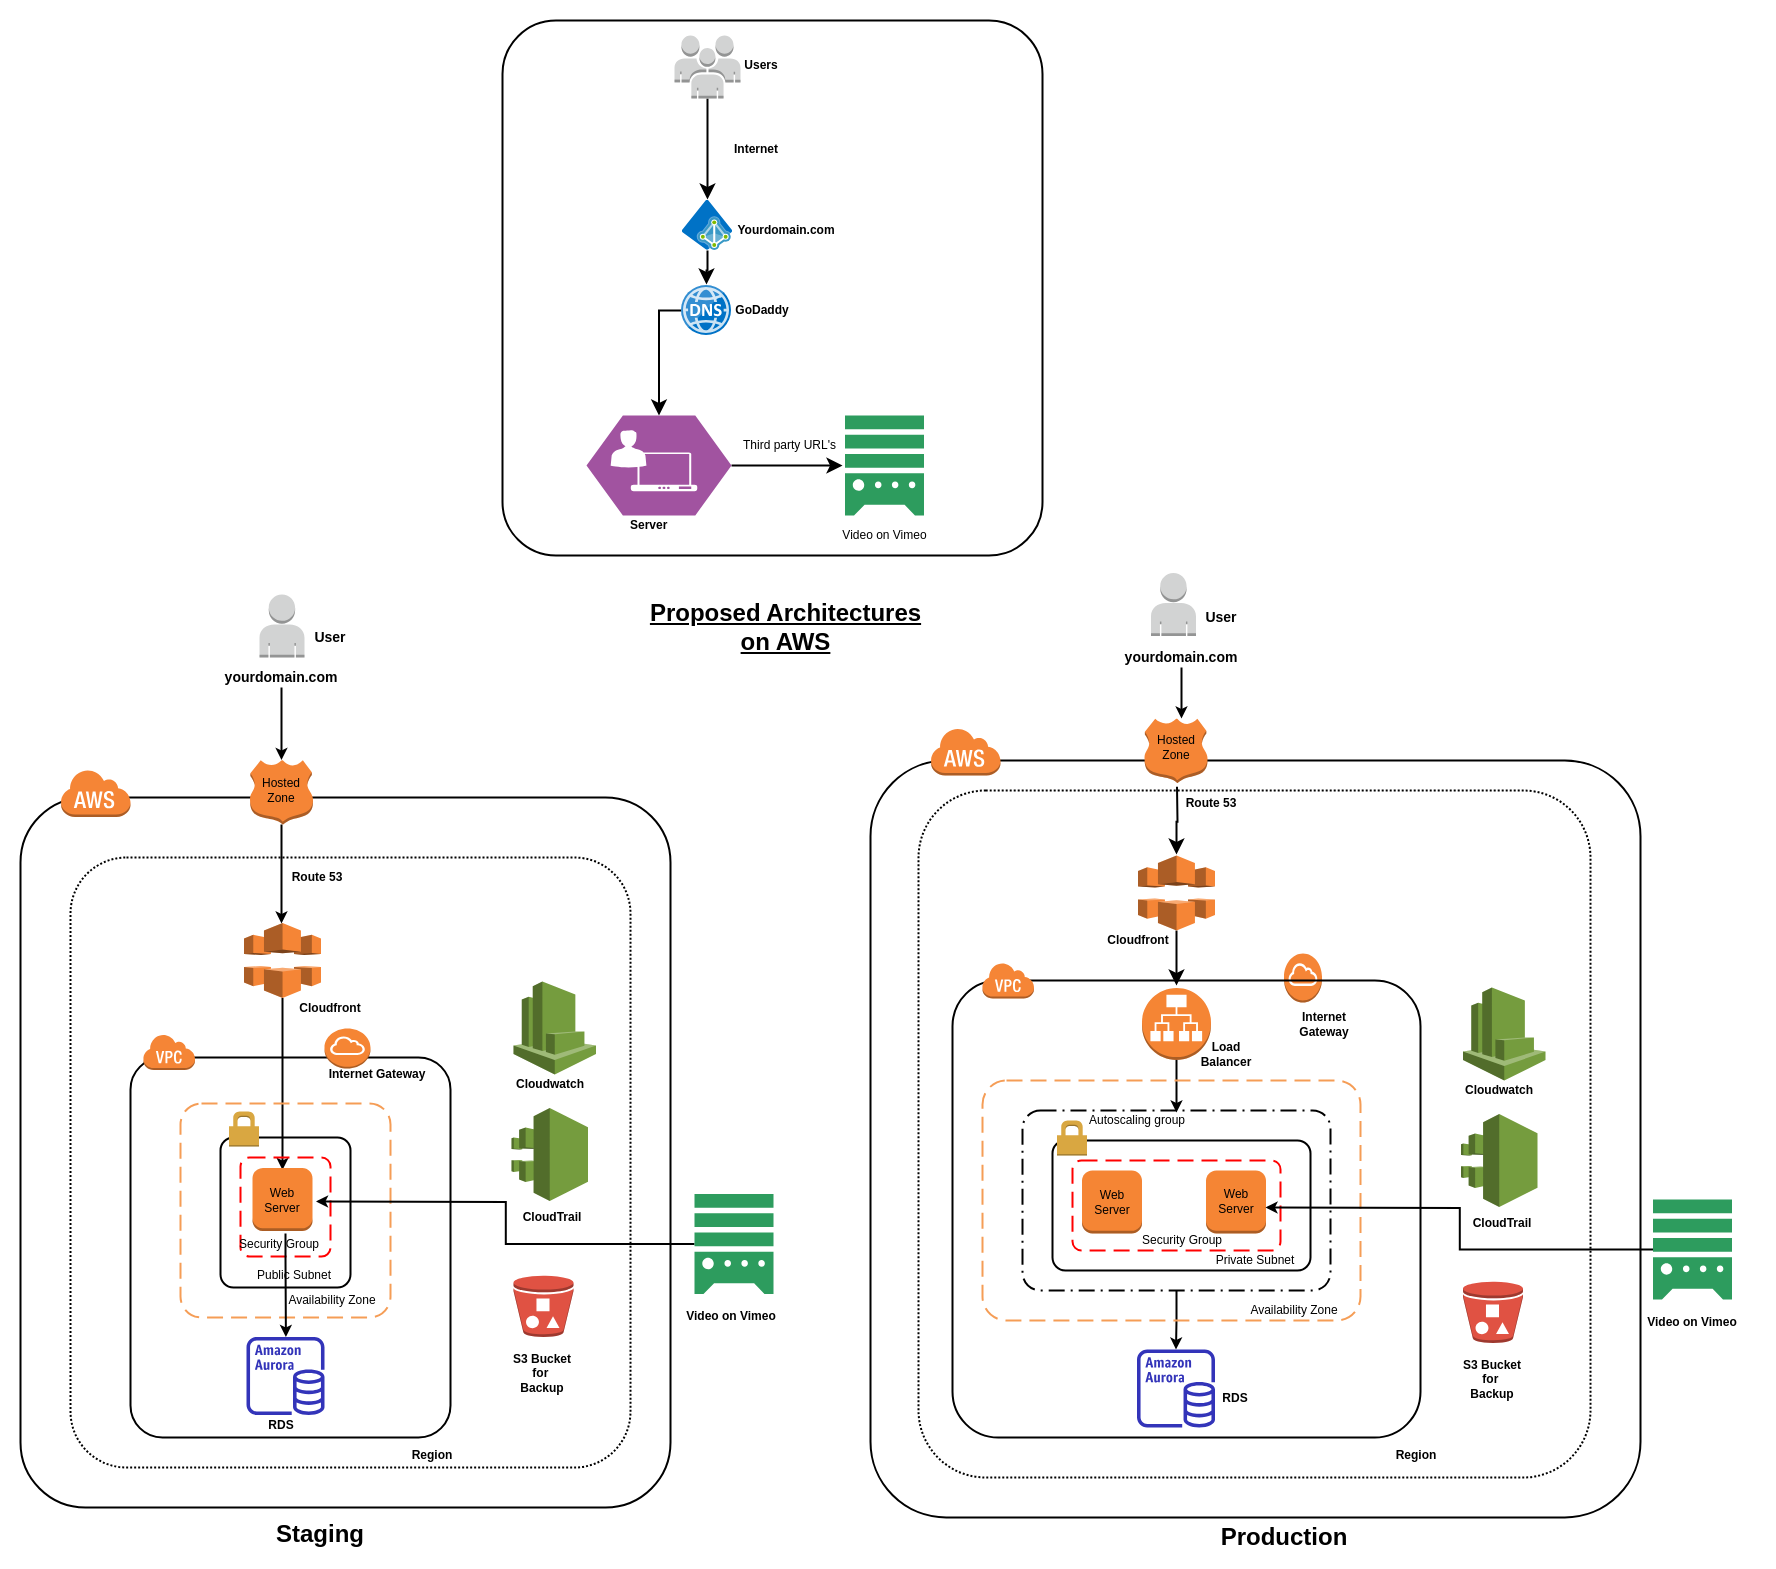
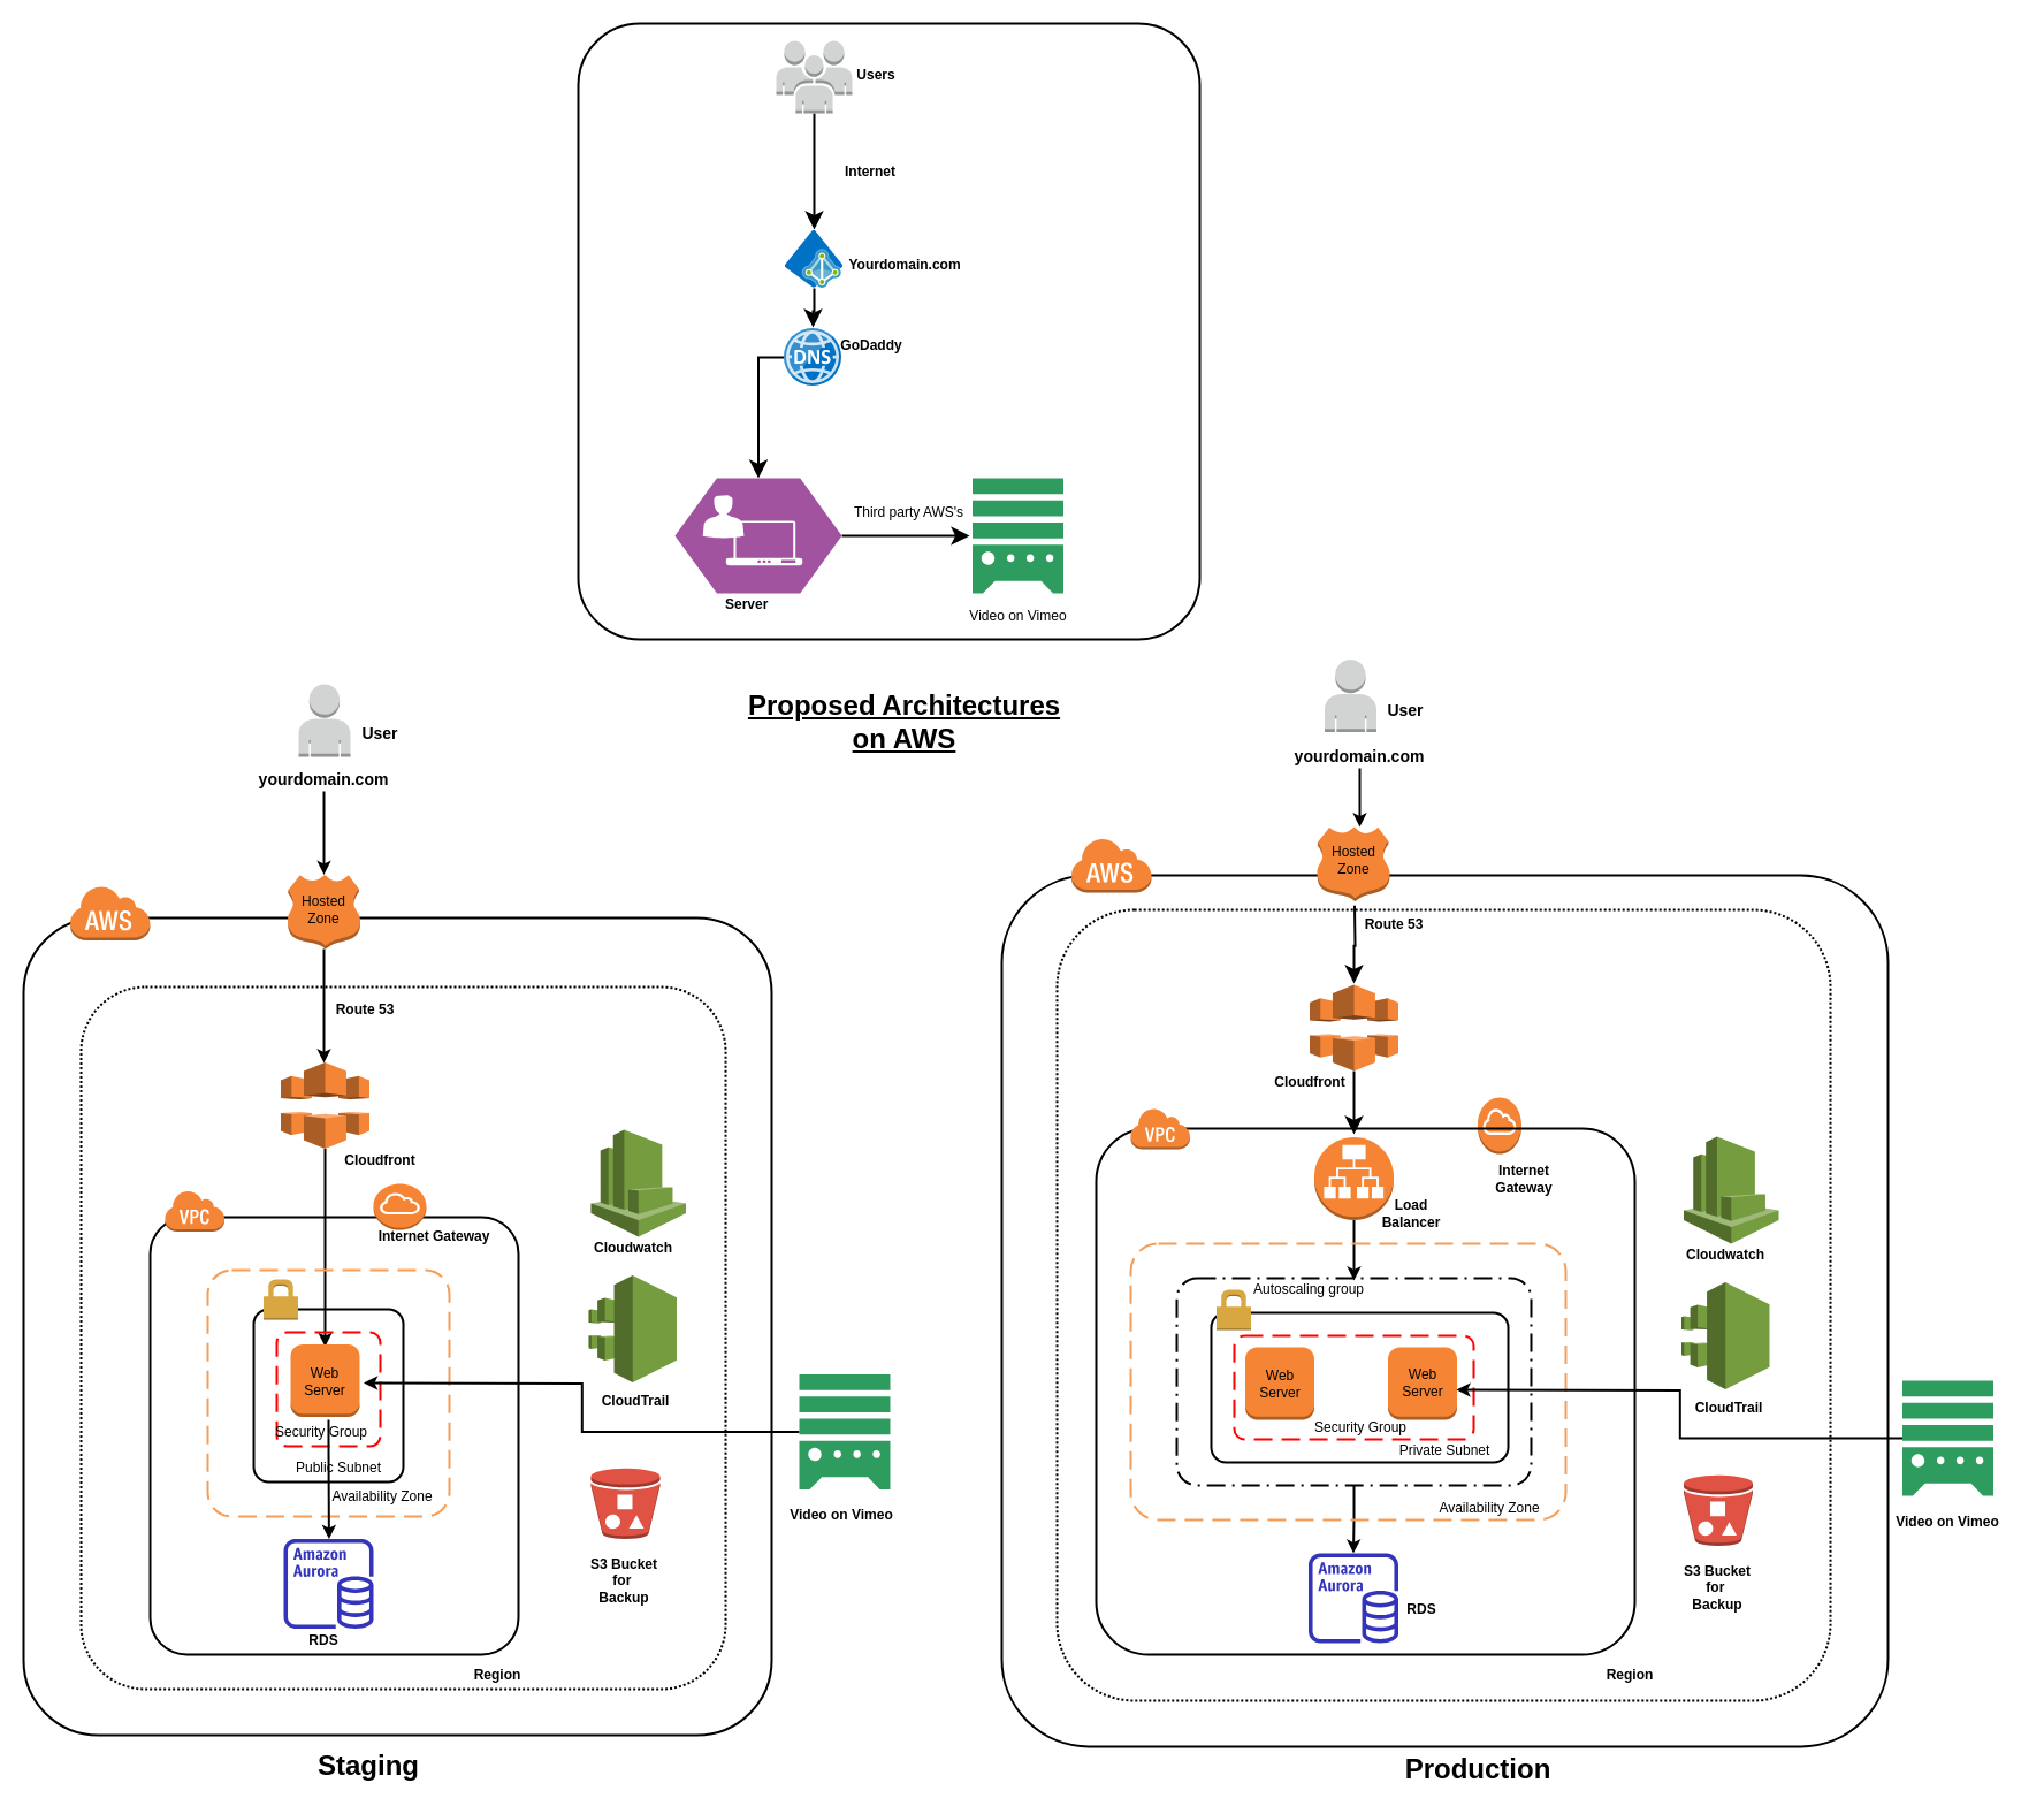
- <mxCell id="56" value="&lt;b&gt;GoDaddy&lt;/b&gt;" style="text;html=1;strokeColor=none;fillColor=none;align=center;verticalAlign=middle;whiteSpace=wrap;rounded=0;direction=south;" parent="1" vertex="1"><mxGeometry x="742" y="290" width="40" height="40" as="geometry" /></mxCell>
+ <mxCell id="56" value="&lt;b&gt;GoDaddy&lt;/b&gt;" style="text;html=1;strokeColor=none;fillColor=none;align=center;verticalAlign=middle;whiteSpace=wrap;rounded=0;direction=south;" parent="1" vertex="1"><mxGeometry x="737" y="280" width="40" height="40" as="geometry" /></mxCell>
- <mxCell id="44" value="Third party URL's" style="text;html=1;strokeColor=none;fillColor=none;align=center;verticalAlign=middle;whiteSpace=wrap;rounded=0;" parent="1" vertex="1"><mxGeometry x="733.5" y="435" width="111" height="20" as="geometry" /></mxCell>
+ <mxCell id="44" value="Third party AWS's" style="text;html=1;strokeColor=none;fillColor=none;align=center;verticalAlign=middle;whiteSpace=wrap;rounded=0;" parent="1" vertex="1"><mxGeometry x="733.5" y="435" width="111" height="20" as="geometry" /></mxCell>
